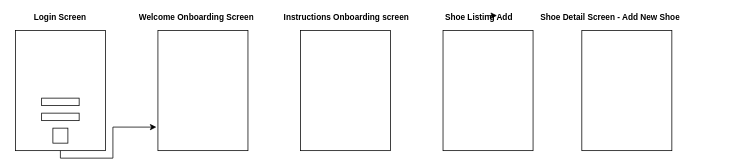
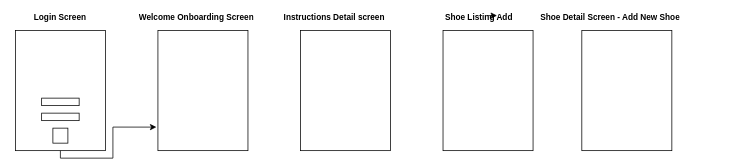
- <mxCell id="8" value="&lt;h1 style=&quot;font-size: 11px&quot;&gt;Instructions Onboarding screen&lt;/h1&gt;" style="text;html=1;strokeColor=none;fillColor=none;spacing=5;spacingTop=-20;whiteSpace=wrap;overflow=hidden;rounded=0;fontSize=11;" vertex="1" parent="1"><mxGeometry x="372.5" y="20" width="175" height="10" as="geometry" /></mxCell>
+ <mxCell id="8" value="&lt;h1 style=&quot;font-size: 11px&quot;&gt;Instructions Detail screen&lt;/h1&gt;" style="text;html=1;strokeColor=none;fillColor=none;spacing=5;spacingTop=-20;whiteSpace=wrap;overflow=hidden;rounded=0;fontSize=11;" vertex="1" parent="1"><mxGeometry x="372.5" y="20" width="175" height="10" as="geometry" /></mxCell>
